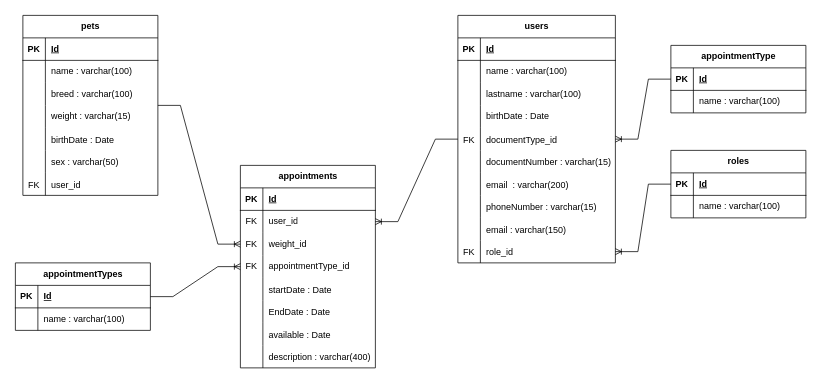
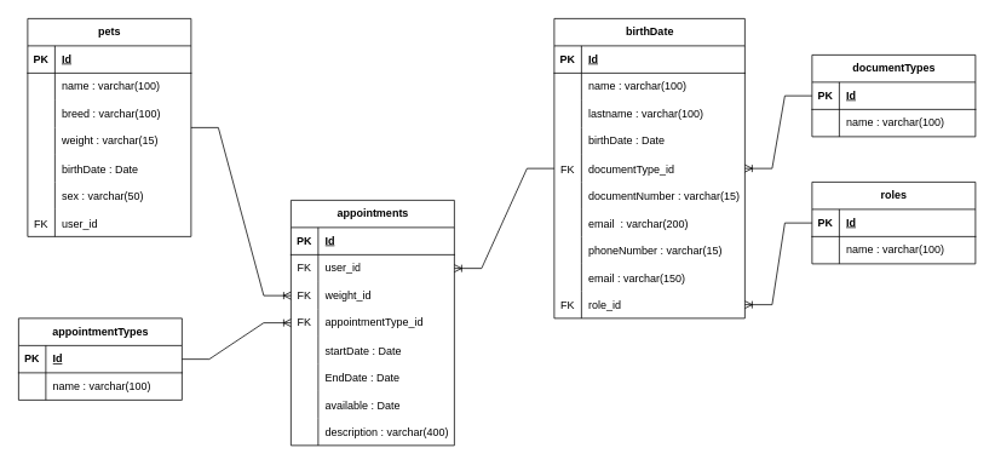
- <mxCell id="2" value="users" style="shape=table;startSize=30;container=1;collapsible=1;childLayout=tableLayout;fixedRows=1;rowLines=0;fontStyle=1;align=center;resizeLast=1;html=1;" vertex="1" parent="1"><mxGeometry x="610" y="20" width="210" height="330.0" as="geometry" /></mxCell>
+ <mxCell id="2" value="birthDate" style="shape=table;startSize=30;container=1;collapsible=1;childLayout=tableLayout;fixedRows=1;rowLines=0;fontStyle=1;align=center;resizeLast=1;html=1;" vertex="1" parent="1"><mxGeometry x="610" y="20" width="210" height="330.0" as="geometry" /></mxCell>
- <mxCell id="33" value="appointmentType" style="shape=table;startSize=30;container=1;collapsible=1;childLayout=tableLayout;fixedRows=1;rowLines=0;fontStyle=1;align=center;resizeLast=1;html=1;" vertex="1" parent="1"><mxGeometry x="894" y="60" width="180" height="90" as="geometry" /></mxCell>
+ <mxCell id="33" value="documentTypes" style="shape=table;startSize=30;container=1;collapsible=1;childLayout=tableLayout;fixedRows=1;rowLines=0;fontStyle=1;align=center;resizeLast=1;html=1;" vertex="1" parent="1"><mxGeometry x="894" y="60" width="180" height="90" as="geometry" /></mxCell>
